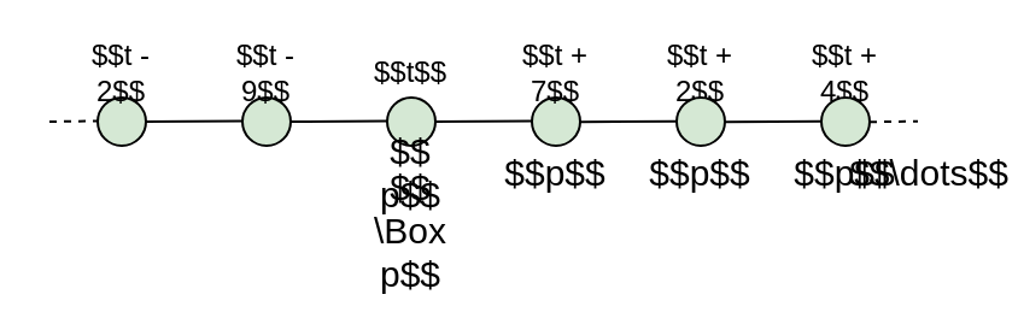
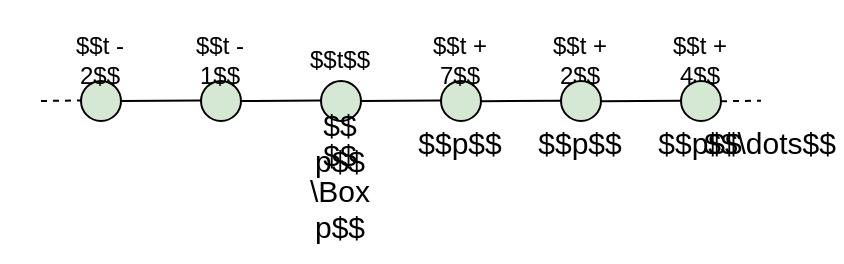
- <mxCell id="19" value="$$t - 9$$" style="text;html=1;strokeColor=none;fillColor=none;align=center;verticalAlign=middle;whiteSpace=wrap;rounded=0;" vertex="1" parent="1"><mxGeometry x="95" y="20" width="30" height="20" as="geometry" /></mxCell>
+ <mxCell id="19" value="$$t - 1$$" style="text;html=1;strokeColor=none;fillColor=none;align=center;verticalAlign=middle;whiteSpace=wrap;rounded=0;" vertex="1" parent="1"><mxGeometry x="95" y="20" width="30" height="20" as="geometry" /></mxCell>
